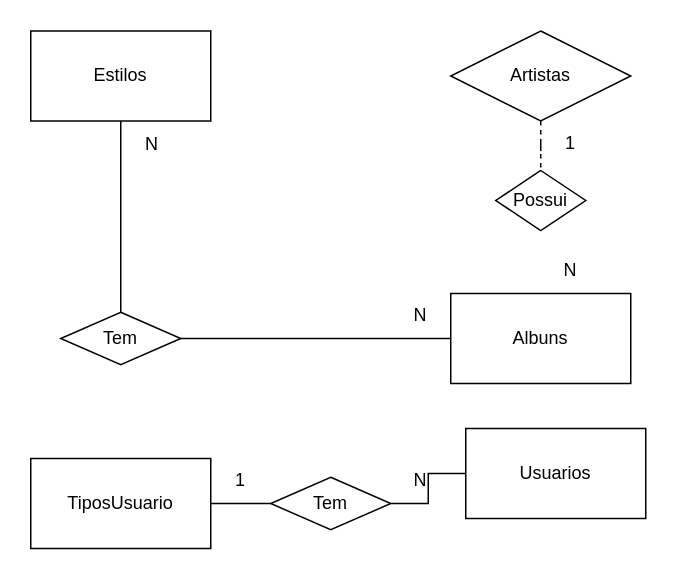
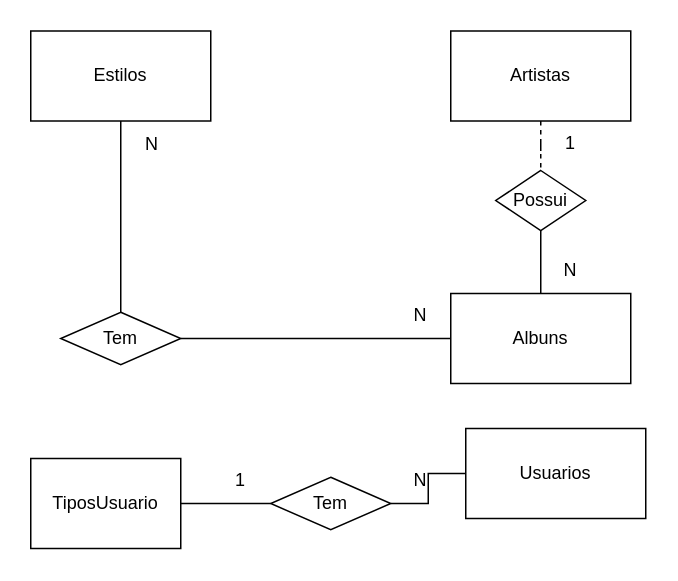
- <mxCell id="5" value="Artistas" style="rhombus;whiteSpace=wrap;html=1;" parent="1" vertex="1"><mxGeometry x="300" y="20" width="120" height="60" as="geometry" /></mxCell>
+ <mxCell id="5" value="Artistas" style="rounded=0;whiteSpace=wrap;html=1;" parent="1" vertex="1"><mxGeometry x="300" y="20" width="120" height="60" as="geometry" /></mxCell>
+ <mxCell id="11" style="edgeStyle=orthogonalEdgeStyle;rounded=0;orthogonalLoop=1;jettySize=auto;html=1;endArrow=none;endFill=0;" parent="1" source="12" target="6" edge="1"><mxGeometry relative="1" as="geometry" /></mxCell>
- <mxCell id="8" value="TiposUsuario" style="rounded=0;whiteSpace=wrap;html=1;" parent="1" vertex="1"><mxGeometry x="20" y="305" width="120" height="60" as="geometry" /></mxCell>
+ <mxCell id="8" value="TiposUsuario" style="rounded=0;whiteSpace=wrap;html=1;" parent="1" vertex="1"><mxGeometry x="20" y="305" width="100" height="60" as="geometry" /></mxCell>
